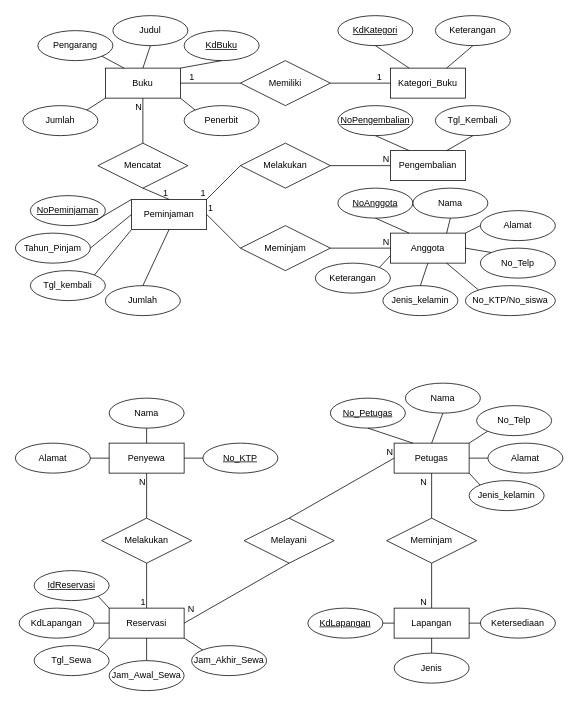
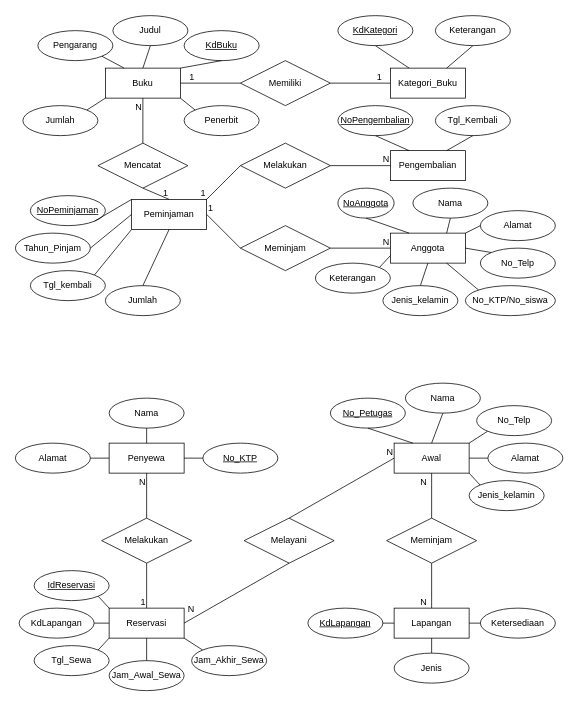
- <mxCell id="53" value="NoAnggota" style="ellipse;whiteSpace=wrap;html=1;align=center;fontStyle=4;" parent="1" vertex="1"><mxGeometry x="450" y="250" width="100" height="40" as="geometry" /></mxCell>
+ <mxCell id="53" value="NoAnggota" style="ellipse;whiteSpace=wrap;html=1;align=center;fontStyle=4;" parent="1" vertex="1"><mxGeometry x="450" y="250" width="75" height="40" as="geometry" /></mxCell>
- <mxCell id="70" value="Petugas" style="whiteSpace=wrap;html=1;align=center;" parent="1" vertex="1"><mxGeometry x="525" y="590" width="100" height="40" as="geometry" /></mxCell>
+ <mxCell id="70" value="Awal" style="whiteSpace=wrap;html=1;align=center;" parent="1" vertex="1"><mxGeometry x="525" y="590" width="100" height="40" as="geometry" /></mxCell>
